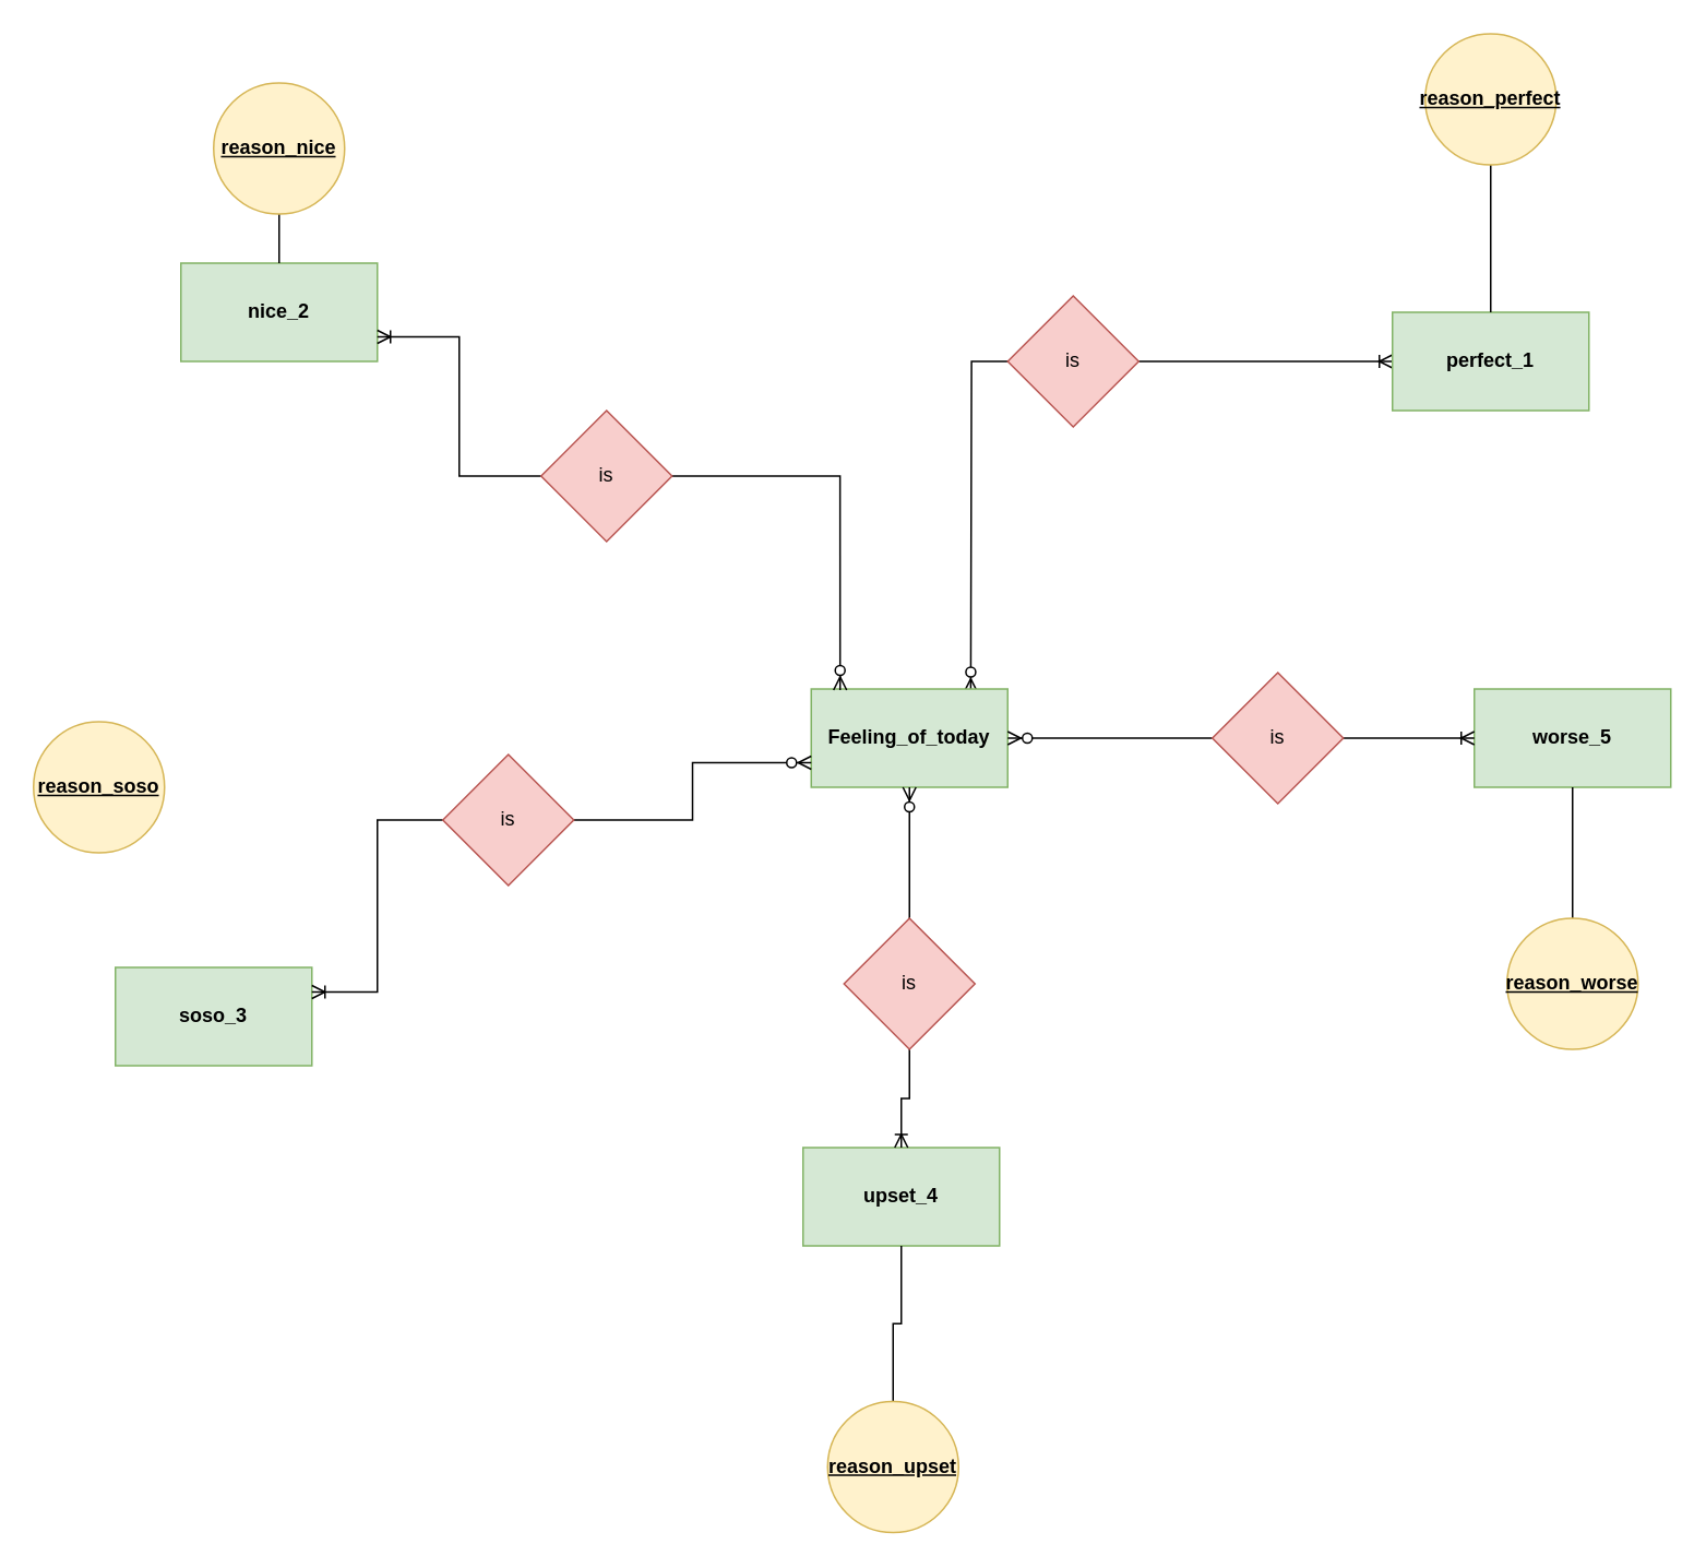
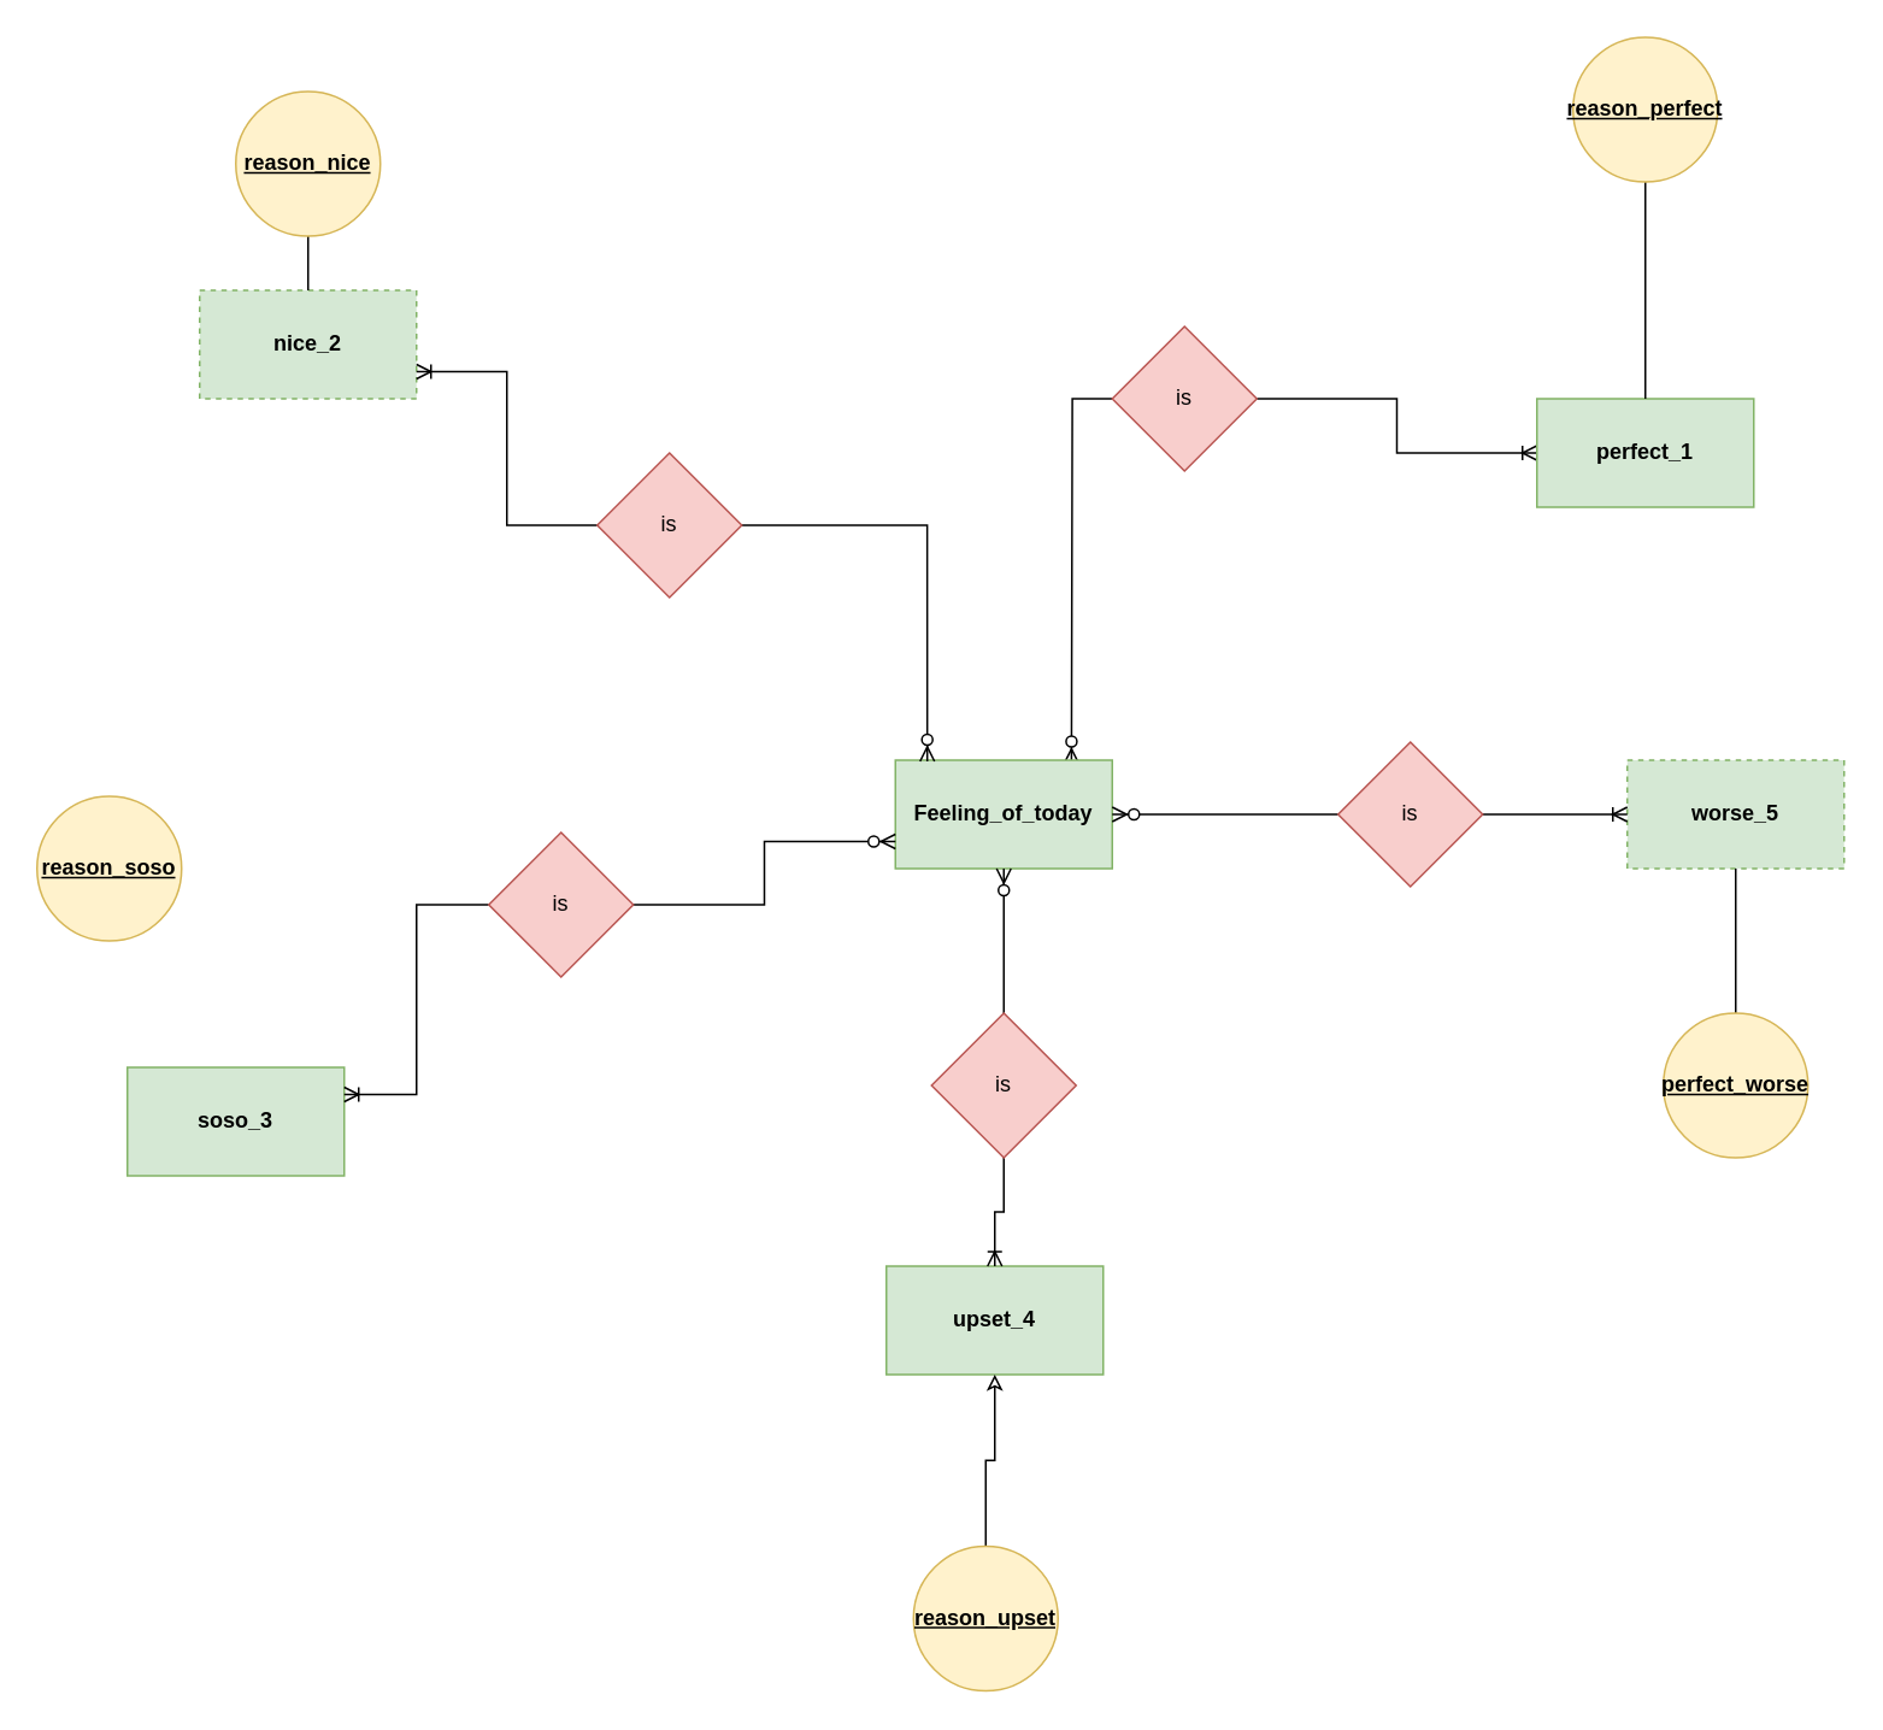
- <mxCell id="7" value="&lt;span style=&quot;font-weight: 700&quot;&gt;nice&lt;/span&gt;&lt;span style=&quot;font-weight: 700&quot;&gt;_2&lt;/span&gt;" style="rounded=0;whiteSpace=wrap;html=1;fillColor=#d5e8d4;strokeColor=#82b366;" parent="1" vertex="1"><mxGeometry x="110" y="160" width="120" height="60" as="geometry" /></mxCell>
+ <mxCell id="7" value="&lt;span style=&quot;font-weight: 700&quot;&gt;nice&lt;/span&gt;&lt;span style=&quot;font-weight: 700&quot;&gt;_2&lt;/span&gt;" style="rounded=0;whiteSpace=wrap;html=1;fillColor=#d5e8d4;strokeColor=#82b366;dashed=1;" parent="1" vertex="1"><mxGeometry x="110" y="160" width="120" height="60" as="geometry" /></mxCell>
- <mxCell id="6" value="&lt;span style=&quot;font-weight: 700&quot;&gt;perfect_1&lt;br&gt;&lt;/span&gt;" style="rounded=0;whiteSpace=wrap;html=1;fillColor=#d5e8d4;strokeColor=#82b366;" parent="1" vertex="1"><mxGeometry x="850" y="190" width="120" height="60" as="geometry" /></mxCell>
+ <mxCell id="6" value="&lt;span style=&quot;font-weight: 700&quot;&gt;perfect_1&lt;br&gt;&lt;/span&gt;" style="rounded=0;whiteSpace=wrap;html=1;fillColor=#d5e8d4;strokeColor=#82b366;" parent="1" vertex="1"><mxGeometry x="850" y="220" width="120" height="60" as="geometry" /></mxCell>
- <mxCell id="10" value="&lt;span style=&quot;font-weight: 700&quot;&gt;worse&lt;/span&gt;&lt;span style=&quot;font-weight: 700&quot;&gt;_5&lt;/span&gt;" style="rounded=0;whiteSpace=wrap;html=1;fillColor=#d5e8d4;strokeColor=#82b366;" parent="1" vertex="1"><mxGeometry x="900" y="420" width="120" height="60" as="geometry" /></mxCell>
+ <mxCell id="10" value="&lt;span style=&quot;font-weight: 700&quot;&gt;worse&lt;/span&gt;&lt;span style=&quot;font-weight: 700&quot;&gt;_5&lt;/span&gt;" style="rounded=0;whiteSpace=wrap;html=1;fillColor=#d5e8d4;strokeColor=#82b366;dashed=1;" parent="1" vertex="1"><mxGeometry x="900" y="420" width="120" height="60" as="geometry" /></mxCell>
- <mxCell id="24" value="reason_worse" style="ellipse;whiteSpace=wrap;html=1;aspect=fixed;fontStyle=5;fillColor=#fff2cc;strokeColor=#d6b656;" parent="1" vertex="1"><mxGeometry x="920" y="560" width="80" height="80" as="geometry" /></mxCell>
+ <mxCell id="24" value="perfect_worse" style="ellipse;whiteSpace=wrap;html=1;aspect=fixed;fontStyle=5;fillColor=#fff2cc;strokeColor=#d6b656;" parent="1" vertex="1"><mxGeometry x="920" y="560" width="80" height="80" as="geometry" /></mxCell>
- <mxCell id="25" style="edgeStyle=orthogonalEdgeStyle;rounded=0;orthogonalLoop=1;jettySize=auto;html=1;endArrow=none;endFill=0;" parent="1" source="26" target="9" edge="1"><mxGeometry relative="1" as="geometry" /></mxCell>
+ <mxCell id="25" style="edgeStyle=orthogonalEdgeStyle;rounded=0;orthogonalLoop=1;jettySize=auto;html=1;endArrow=classic;endFill=0;" parent="1" source="26" target="9" edge="1"><mxGeometry relative="1" as="geometry" /></mxCell>
